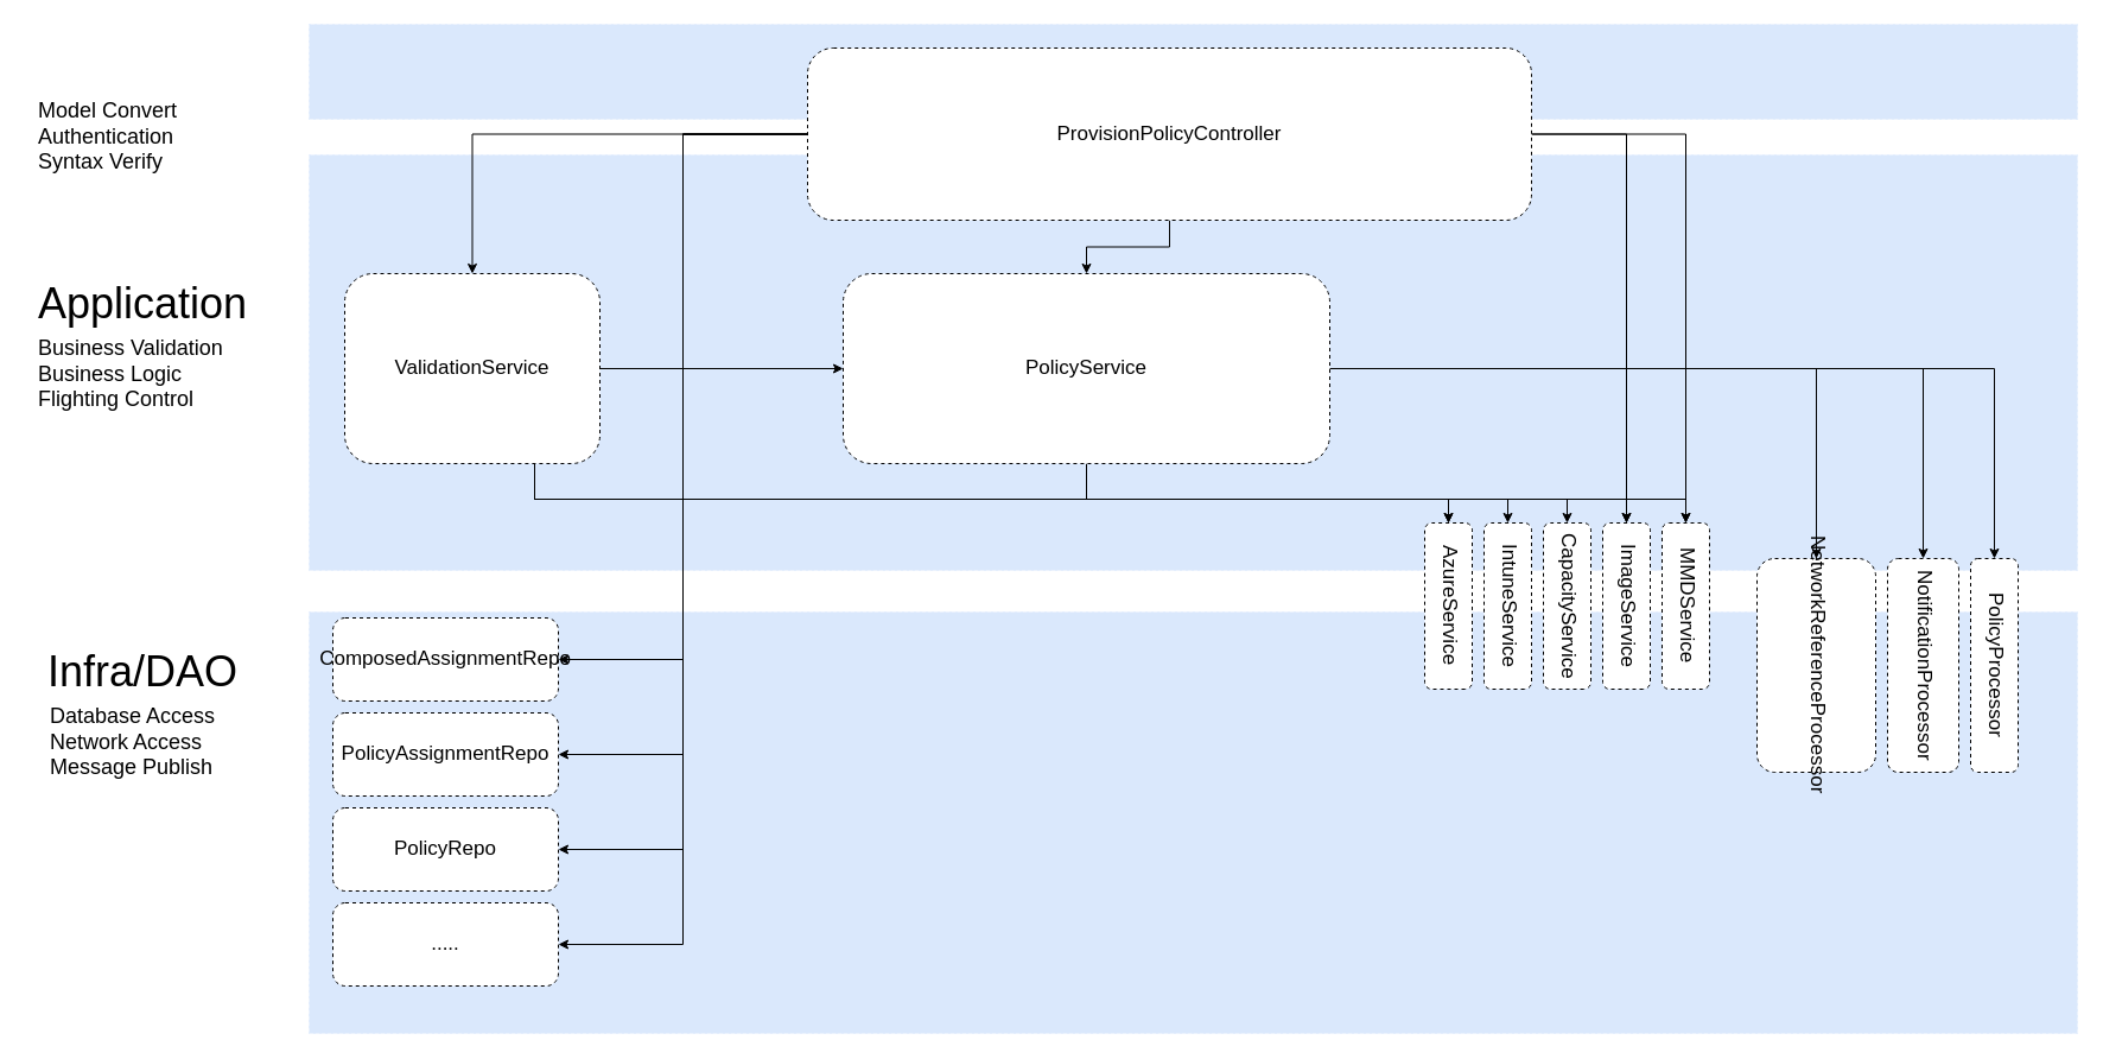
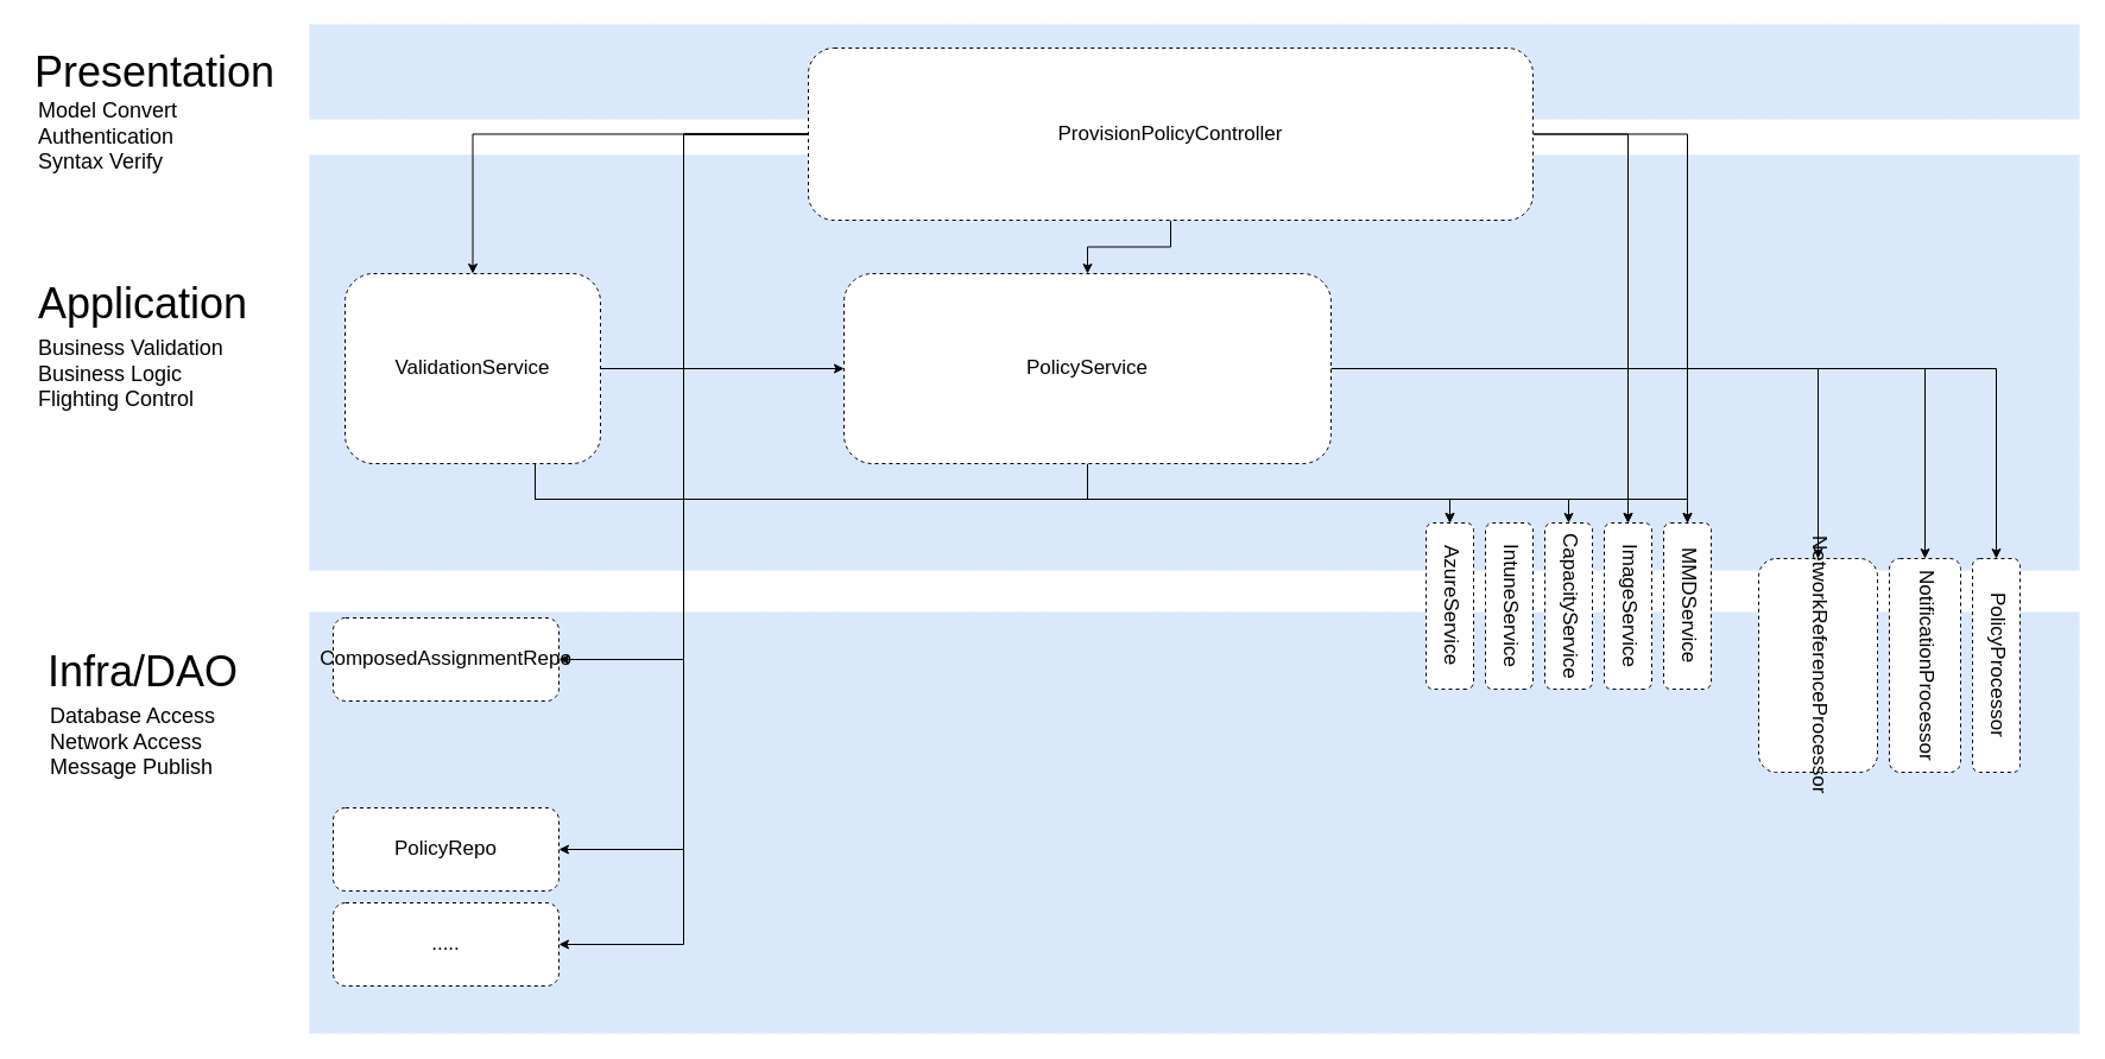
+ <mxCell id="2" value="&lt;font style=&quot;font-size: 36px;&quot;&gt;Presentation&lt;/font&gt;" style="text;html=1;align=center;verticalAlign=middle;whiteSpace=wrap;rounded=0;" vertex="1" parent="1"><mxGeometry x="30" y="45" width="200" height="30" as="geometry" /></mxCell>
- <mxCell id="23" style="edgeStyle=orthogonalEdgeStyle;rounded=0;orthogonalLoop=1;jettySize=auto;html=1;entryX=0.5;entryY=0;entryDx=0;entryDy=0;" edge="1" parent="1" source="28" target="34"><mxGeometry relative="1" as="geometry"><Array as="points"><mxPoint x="450" y="420" /><mxPoint x="1270" y="420" /></Array></mxGeometry></mxCell>
- <mxCell id="29" value="PolicyAssignmentRepo" style="rounded=1;whiteSpace=wrap;html=1;dashed=1;fontSize=17;" vertex="1" parent="1"><mxGeometry x="280" y="600" width="190" height="70" as="geometry" /></mxCell>
- <mxCell id="13" style="edgeStyle=orthogonalEdgeStyle;rounded=0;orthogonalLoop=1;jettySize=auto;html=1;entryX=1;entryY=0.5;entryDx=0;entryDy=0;" edge="1" parent="1" source="16" target="29"><mxGeometry relative="1" as="geometry" /></mxCell>
